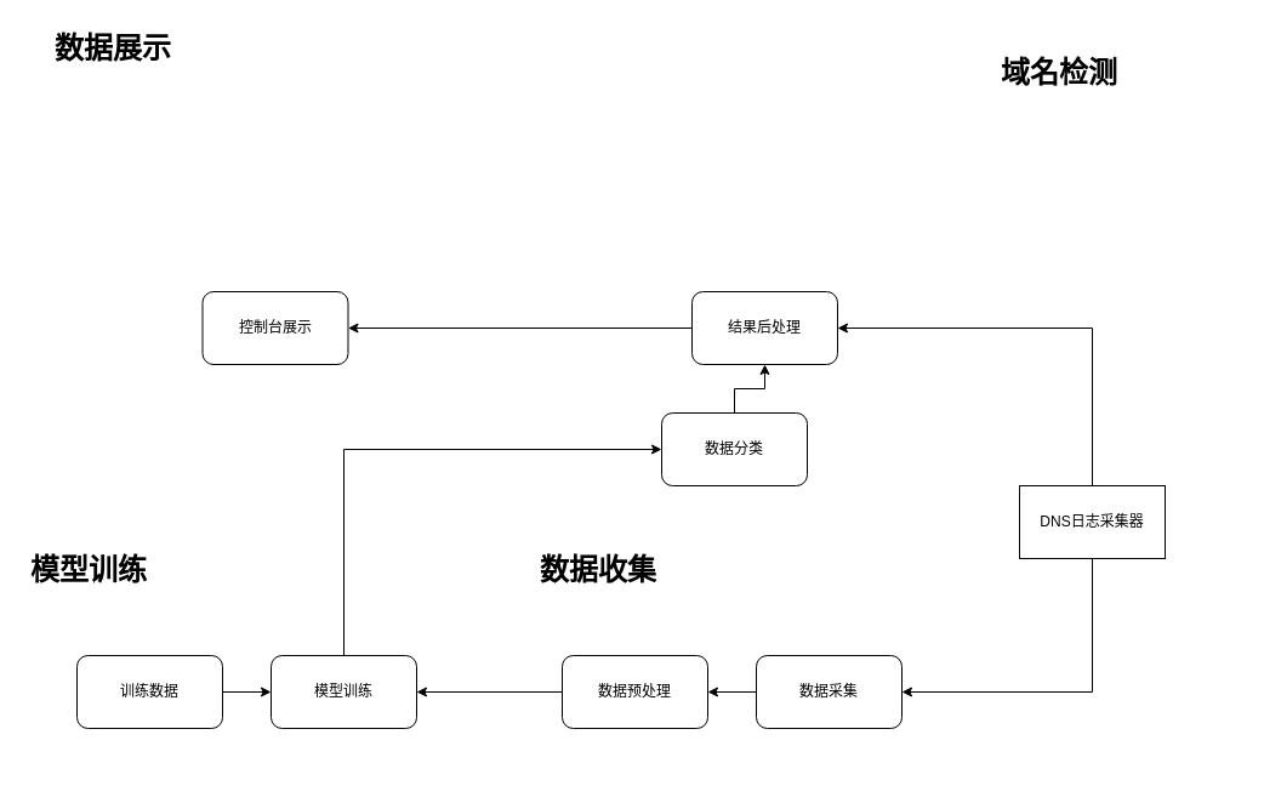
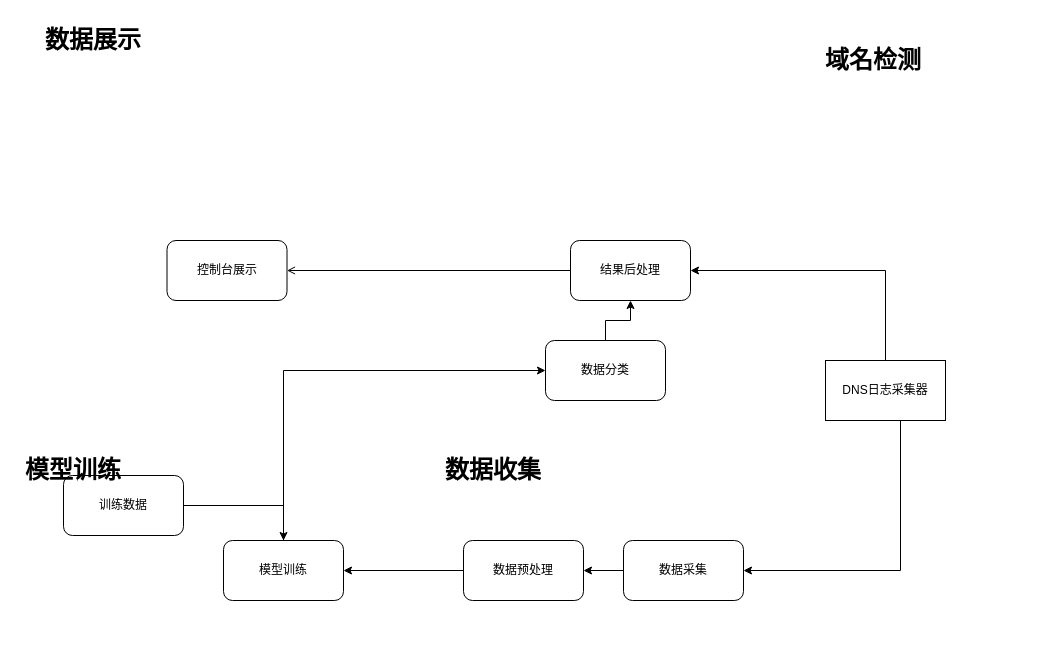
- <mxCell id="5" style="edgeStyle=orthogonalEdgeStyle;rounded=0;orthogonalLoop=1;jettySize=auto;html=1;entryX=1;entryY=0.5;entryDx=0;entryDy=0;" edge="1" parent="1" source="6" target="21"><mxGeometry relative="1" as="geometry" /></mxCell>
+ <mxCell id="5" style="edgeStyle=orthogonalEdgeStyle;rounded=0;orthogonalLoop=1;jettySize=auto;html=1;entryX=1;entryY=0.5;entryDx=0;entryDy=0;endArrow=open;" edge="1" parent="1" source="6" target="21"><mxGeometry relative="1" as="geometry" /></mxCell>
- <mxCell id="4" value="DNS日志采集器" style="rounded=0;whiteSpace=wrap;html=1;" vertex="1" parent="1"><mxGeometry x="840" y="400" width="120" height="60" as="geometry" /></mxCell>
+ <mxCell id="4" value="DNS日志采集器" style="rounded=0;whiteSpace=wrap;html=1;" vertex="1" parent="1"><mxGeometry x="825" y="360" width="120" height="60" as="geometry" /></mxCell>
- <mxCell id="12" value="训练数据" style="rounded=1;whiteSpace=wrap;html=1;" vertex="1" parent="1"><mxGeometry x="63" y="540" width="120" height="60" as="geometry" /></mxCell>
+ <mxCell id="12" value="训练数据" style="rounded=1;whiteSpace=wrap;html=1;" vertex="1" parent="1"><mxGeometry x="63" y="475" width="120" height="60" as="geometry" /></mxCell>
